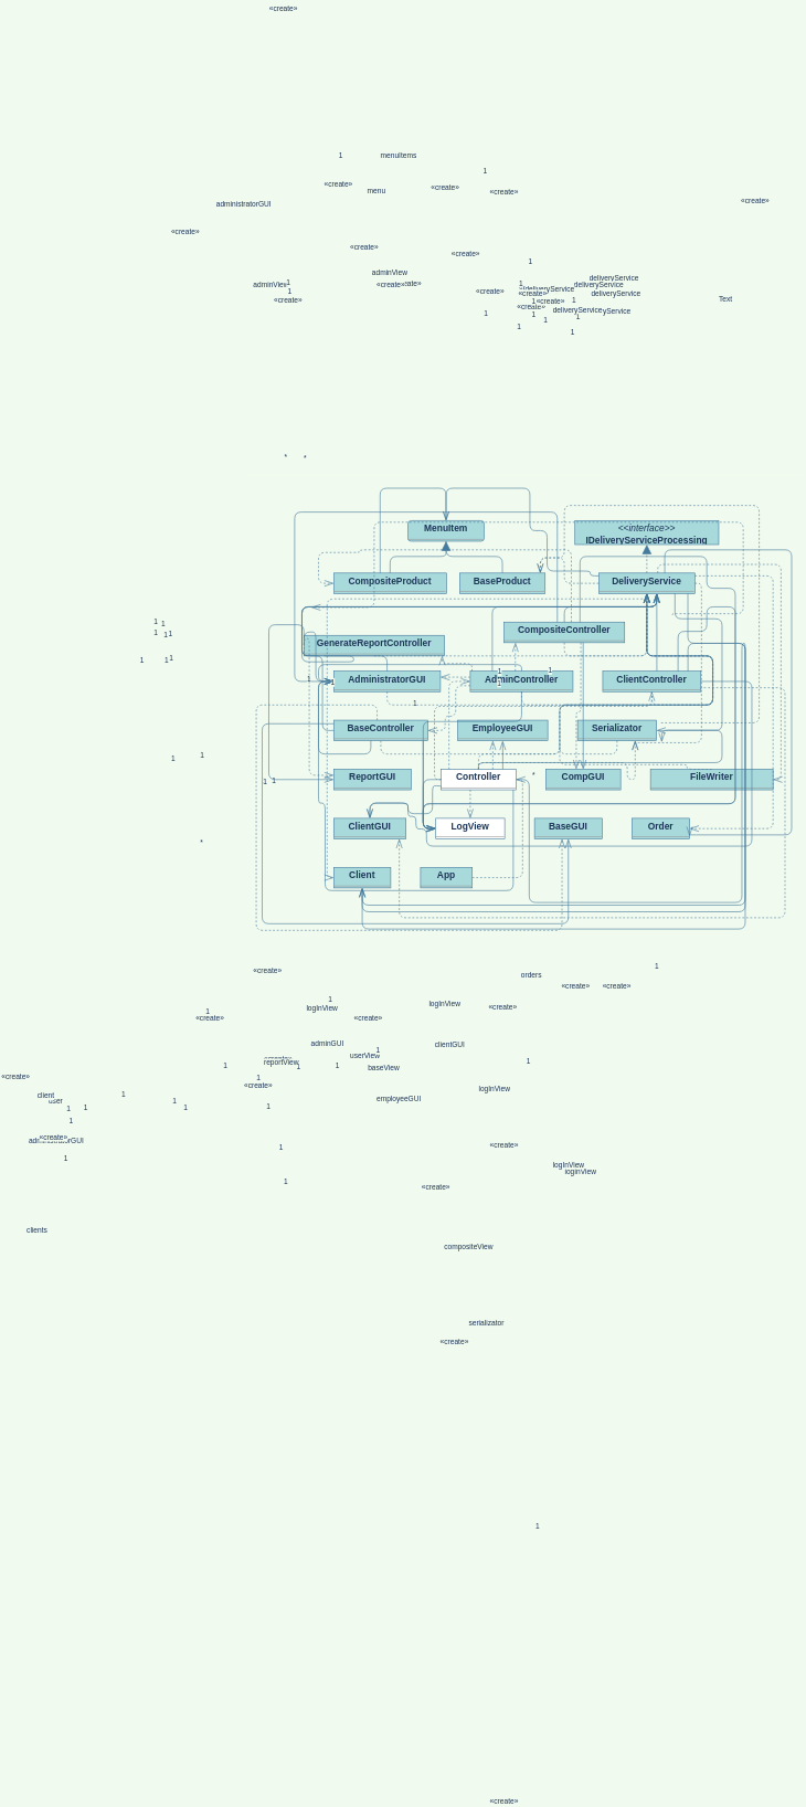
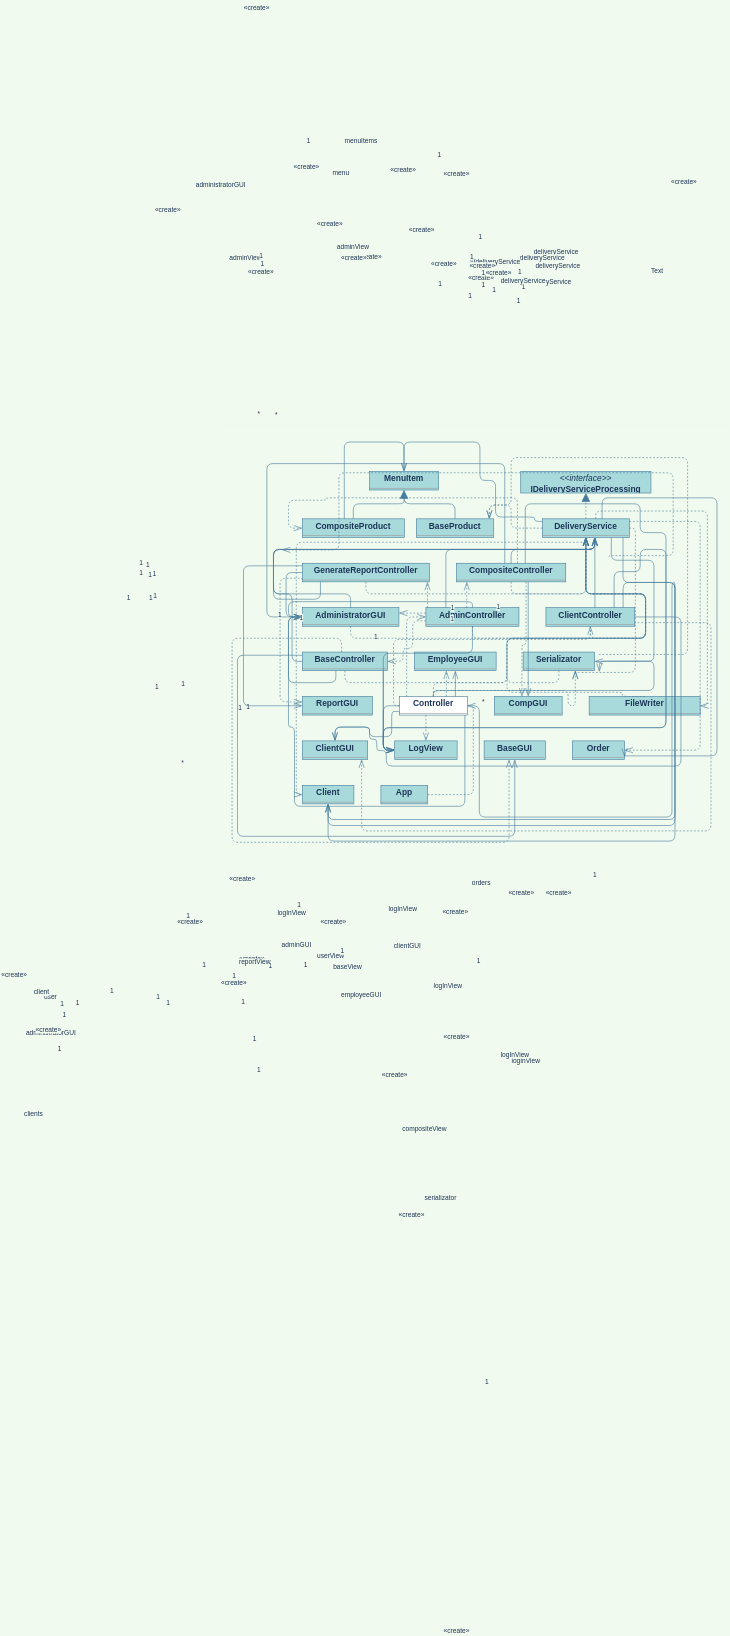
- <mxCell id="21" value="&lt;p style=&quot;margin:0px;margin-top:4px;text-align:center;&quot;&gt;&lt;b&gt;MenuItem&lt;/b&gt;&lt;/p&gt;&lt;hr size=&quot;1&quot;/&gt;" style="verticalAlign=top;align=left;overflow=fill;fontSize=14;fontFamily=Helvetica;html=1;shadow=0;comic=0;labelBackgroundColor=none;strokeWidth=1;fillColor=#A8DADC;strokeColor=#457B9D;fontColor=#1D3557;rounded=1;" parent="1" vertex="1"><mxGeometry x="249" y="69" width="115" height="31" as="geometry" /></mxCell>
+ <mxCell id="21" value="&lt;p style=&quot;margin:0px;margin-top:4px;text-align:center;&quot;&gt;&lt;b&gt;MenuItem&lt;/b&gt;&lt;/p&gt;&lt;hr size=&quot;1&quot;/&gt;" style="verticalAlign=top;align=left;overflow=fill;fontSize=14;fontFamily=Helvetica;html=1;rounded=0;shadow=0;comic=0;labelBackgroundColor=none;strokeWidth=1;fillColor=#A8DADC;strokeColor=#457B9D;fontColor=#1D3557;" parent="1" vertex="1"><mxGeometry x="249" y="69" width="115" height="31" as="geometry" /></mxCell>
- <mxCell id="18" value="&lt;p style=&quot;margin:0px;margin-top:4px;text-align:center;&quot;&gt;&lt;b&gt;GenerateReportController&lt;/b&gt;&lt;/p&gt;&lt;hr size=&quot;1&quot;/&gt;" style="verticalAlign=top;align=left;overflow=fill;fontSize=14;fontFamily=Helvetica;html=1;rounded=0;shadow=0;comic=0;labelBackgroundColor=none;strokeWidth=1;fillColor=#A8DADC;strokeColor=#457B9D;fontColor=#1D3557;" parent="1" vertex="1"><mxGeometry x="92" y="242" width="212" height="31" as="geometry" /></mxCell>
+ <mxCell id="18" value="&lt;p style=&quot;margin:0px;margin-top:4px;text-align:center;&quot;&gt;&lt;b&gt;GenerateReportController&lt;/b&gt;&lt;/p&gt;&lt;hr size=&quot;1&quot;/&gt;" style="verticalAlign=top;align=left;overflow=fill;fontSize=14;fontFamily=Helvetica;html=1;rounded=0;shadow=0;comic=0;labelBackgroundColor=none;strokeWidth=1;fillColor=#A8DADC;strokeColor=#457B9D;fontColor=#1D3557;" parent="1" vertex="1"><mxGeometry x="137" y="222" width="212" height="31" as="geometry" /></mxCell>
- <mxCell id="20" value="&lt;p style=&quot;margin:0px;margin-top:4px;text-align:center;&quot;&gt;&lt;b&gt;LogView&lt;/b&gt;&lt;/p&gt;&lt;hr size=&quot;1&quot;/&gt;" style="verticalAlign=top;align=left;overflow=fill;fontSize=14;fontFamily=Helvetica;html=1;rounded=0;shadow=0;comic=0;labelBackgroundColor=none;strokeWidth=1;fillColor=#ffffff;strokeColor=#457B9D;fontColor=#1D3557;" parent="1" vertex="1"><mxGeometry x="291" y="518" width="104" height="31" as="geometry" /></mxCell>
+ <mxCell id="20" value="&lt;p style=&quot;margin:0px;margin-top:4px;text-align:center;&quot;&gt;&lt;b&gt;LogView&lt;/b&gt;&lt;/p&gt;&lt;hr size=&quot;1&quot;/&gt;" style="verticalAlign=top;align=left;overflow=fill;fontSize=14;fontFamily=Helvetica;html=1;rounded=0;shadow=0;comic=0;labelBackgroundColor=none;strokeWidth=1;fillColor=#A8DADC;strokeColor=#457B9D;fontColor=#1D3557;" parent="1" vertex="1"><mxGeometry x="291" y="518" width="104" height="31" as="geometry" /></mxCell>
